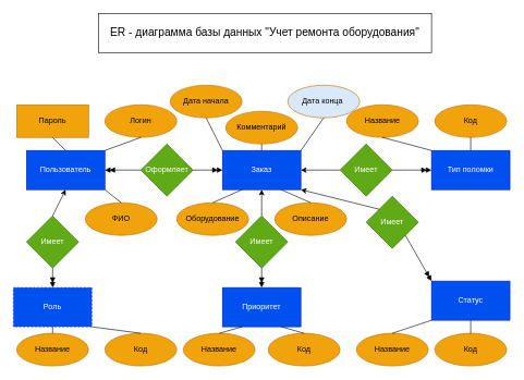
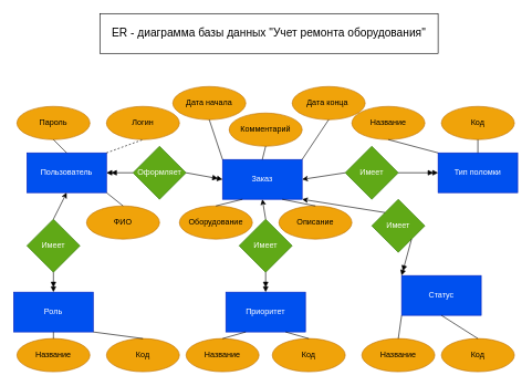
- <mxCell id="45" value="Дата конца&amp;nbsp;" style="ellipse;whiteSpace=wrap;html=1;fillColor=#dae8fc;fontColor=#000000;strokeColor=#BD7000;" parent="1" vertex="1"><mxGeometry x="440" y="130" width="110" height="50" as="geometry" /></mxCell>
+ <mxCell id="45" value="Дата конца&amp;nbsp;" style="ellipse;whiteSpace=wrap;html=1;fillColor=#f0a30a;fontColor=#000000;strokeColor=#BD7000;" parent="1" vertex="1"><mxGeometry x="440" y="130" width="110" height="50" as="geometry" /></mxCell>
- <mxCell id="24" value="Пароль" style="whiteSpace=wrap;html=1;fillColor=#f0a30a;fontColor=#000000;strokeColor=#BD7000;rounded=0;" parent="1" vertex="1"><mxGeometry x="25" y="160" width="110" height="50" as="geometry" /></mxCell>
+ <mxCell id="24" value="Пароль" style="ellipse;whiteSpace=wrap;html=1;fillColor=#f0a30a;fontColor=#000000;strokeColor=#BD7000;" parent="1" vertex="1"><mxGeometry x="25" y="160" width="110" height="50" as="geometry" /></mxCell>
- <mxCell id="27" value="" style="endArrow=none;html=1;rounded=0;exitX=1;exitY=0;exitDx=0;exitDy=0;entryX=0.5;entryY=1;entryDx=0;entryDy=0;" parent="1" source="2" target="23" edge="1"><mxGeometry width="50" height="50" relative="1" as="geometry"><mxPoint x="150" y="300" as="sourcePoint" /><mxPoint x="195" y="320" as="targetPoint" /></mxGeometry></mxCell>
+ <mxCell id="27" value="" style="endArrow=none;html=1;rounded=0;exitX=1;exitY=0;exitDx=0;exitDy=0;entryX=0.5;entryY=1;entryDx=0;entryDy=0;dashed=1;" parent="1" source="2" target="23" edge="1"><mxGeometry width="50" height="50" relative="1" as="geometry"><mxPoint x="150" y="300" as="sourcePoint" /><mxPoint x="195" y="320" as="targetPoint" /></mxGeometry></mxCell>
- <mxCell id="8" value="Оформляет" style="rhombus;whiteSpace=wrap;html=1;fillColor=#60a917;fontColor=#ffffff;strokeColor=#2D7600;" parent="1" vertex="1"><mxGeometry x="215" y="220" width="80" height="80" as="geometry" /></mxCell>
+ <mxCell id="8" value="Оформляет" style="rhombus;whiteSpace=wrap;html=1;fillColor=#60a917;fontColor=#ffffff;strokeColor=#2D7600;" parent="1" vertex="1"><mxGeometry x="200" y="220" width="80" height="80" as="geometry" /></mxCell>
- <mxCell id="4" value="Заказ" style="rounded=0;whiteSpace=wrap;html=1;fillColor=#0050ef;strokeColor=#001DBC;fontColor=#ffffff;" parent="1" vertex="1"><mxGeometry x="340" y="230" width="120" height="60" as="geometry" /></mxCell>
+ <mxCell id="4" value="Заказ" style="rounded=0;whiteSpace=wrap;html=1;fillColor=#0050ef;strokeColor=#001DBC;fontColor=#ffffff;" parent="1" vertex="1"><mxGeometry x="335" y="240" width="120" height="60" as="geometry" /></mxCell>
- <mxCell id="7" value="Статус" style="rounded=0;whiteSpace=wrap;html=1;fillColor=#0050ef;fontColor=#ffffff;strokeColor=#001DBC;" parent="1" vertex="1"><mxGeometry x="660" y="430" width="120" height="60" as="geometry" /></mxCell>
+ <mxCell id="7" value="Статус" style="rounded=0;whiteSpace=wrap;html=1;fillColor=#0050ef;fontColor=#ffffff;strokeColor=#001DBC;" parent="1" vertex="1"><mxGeometry x="605" y="415" width="120" height="60" as="geometry" /></mxCell>
- <mxCell id="3" value="Роль" style="rounded=0;whiteSpace=wrap;html=1;fillColor=#0050ef;fontColor=#ffffff;strokeColor=#001DBC;dashed=1;" parent="1" vertex="1"><mxGeometry x="20" y="440" width="120" height="60" as="geometry" /></mxCell>
+ <mxCell id="3" value="Роль" style="rounded=0;whiteSpace=wrap;html=1;fillColor=#0050ef;fontColor=#ffffff;strokeColor=#001DBC;" parent="1" vertex="1"><mxGeometry x="20" y="440" width="120" height="60" as="geometry" /></mxCell>
